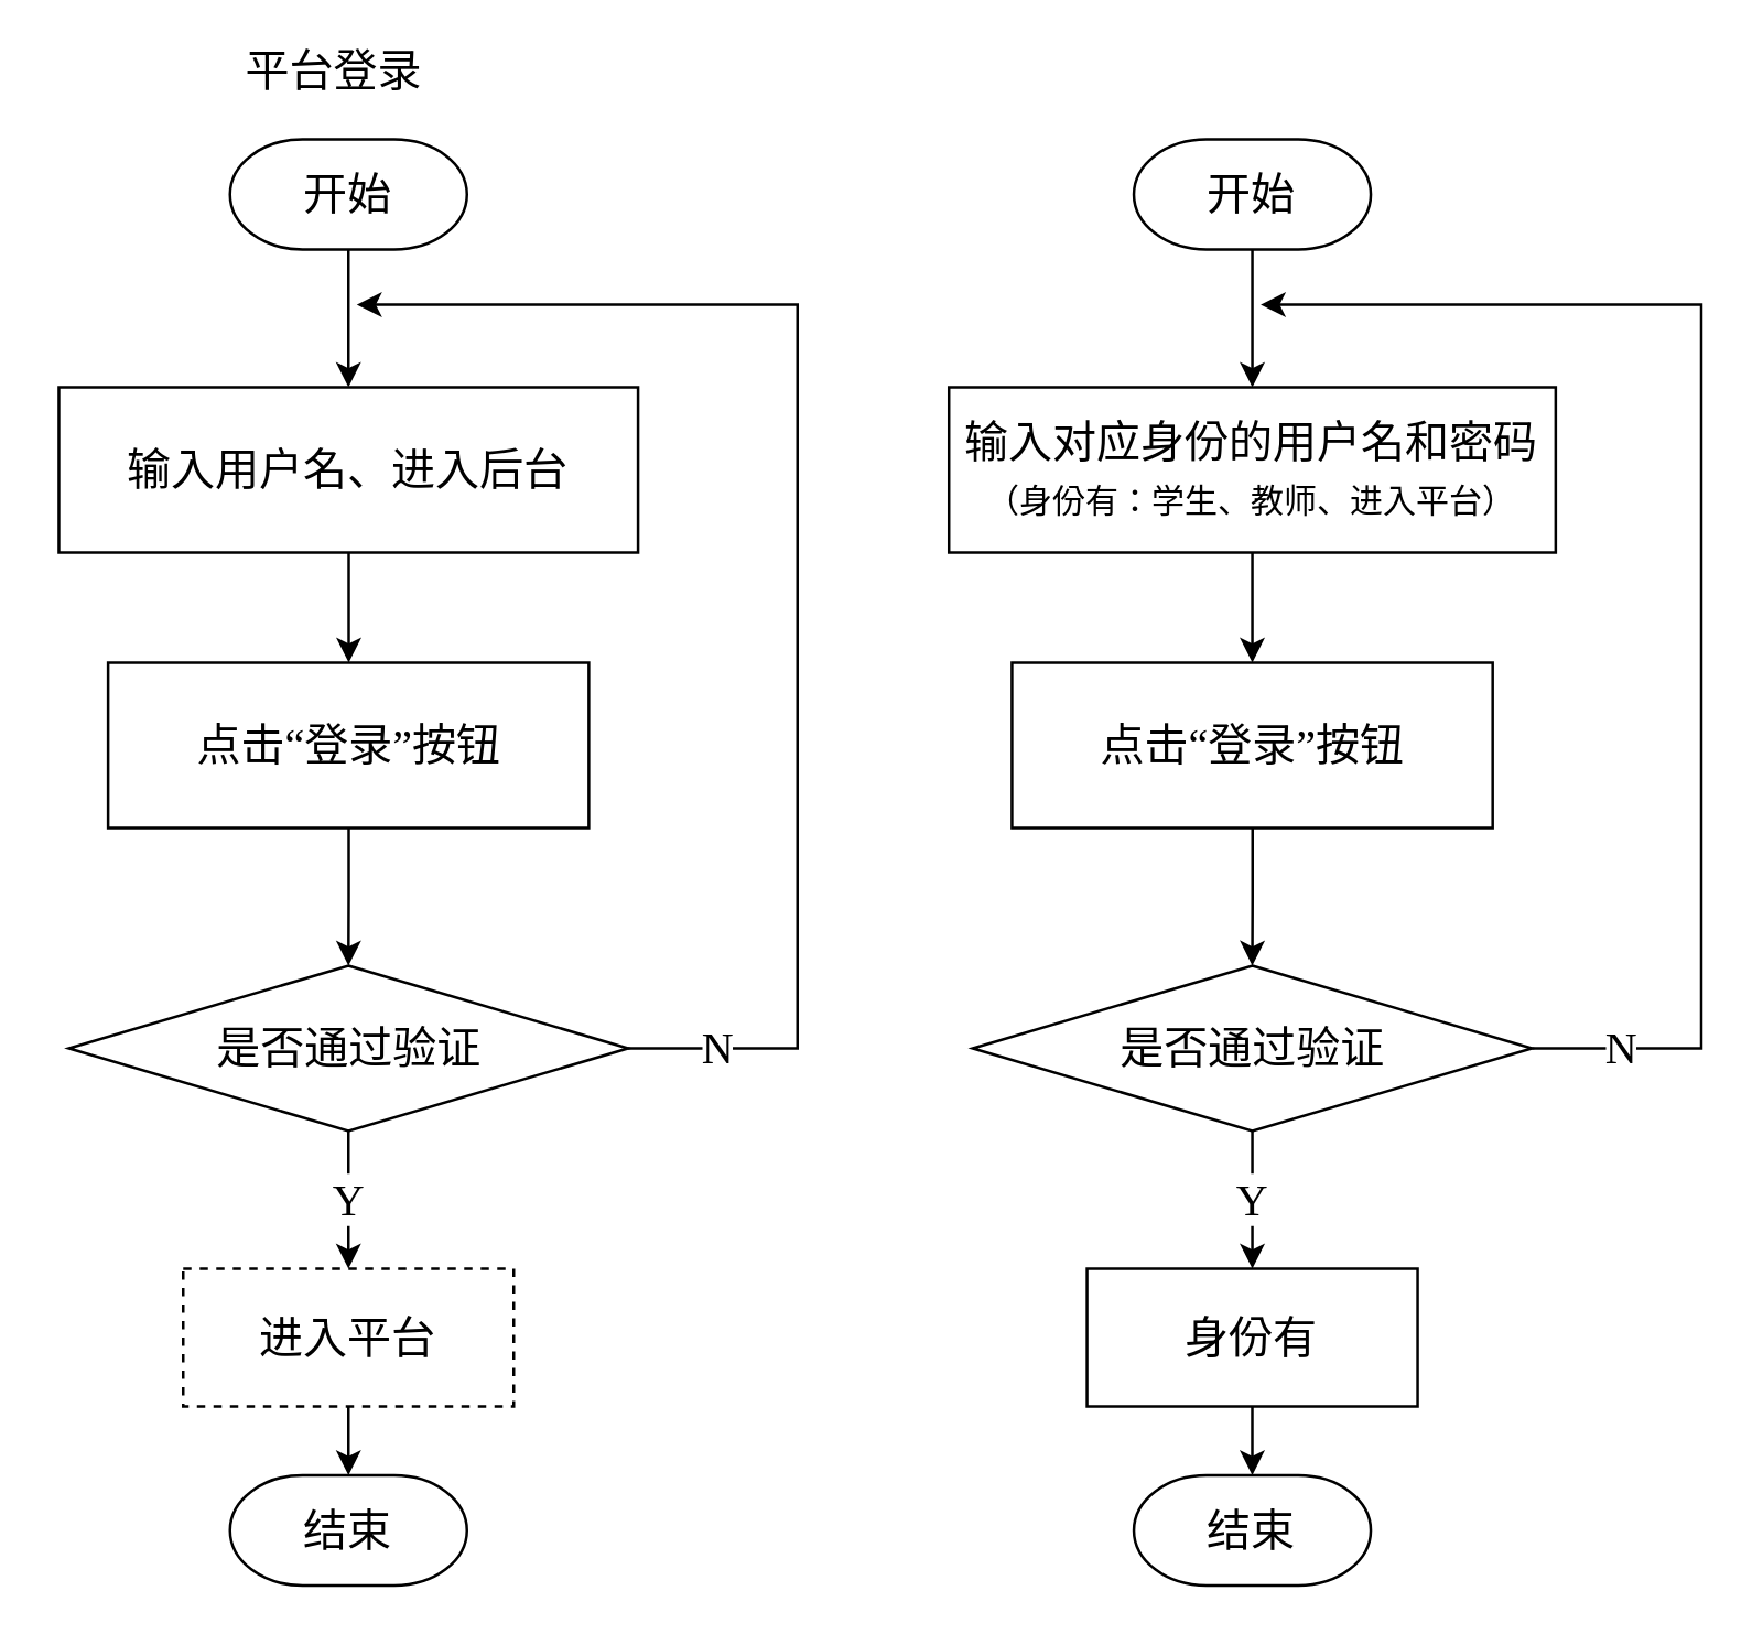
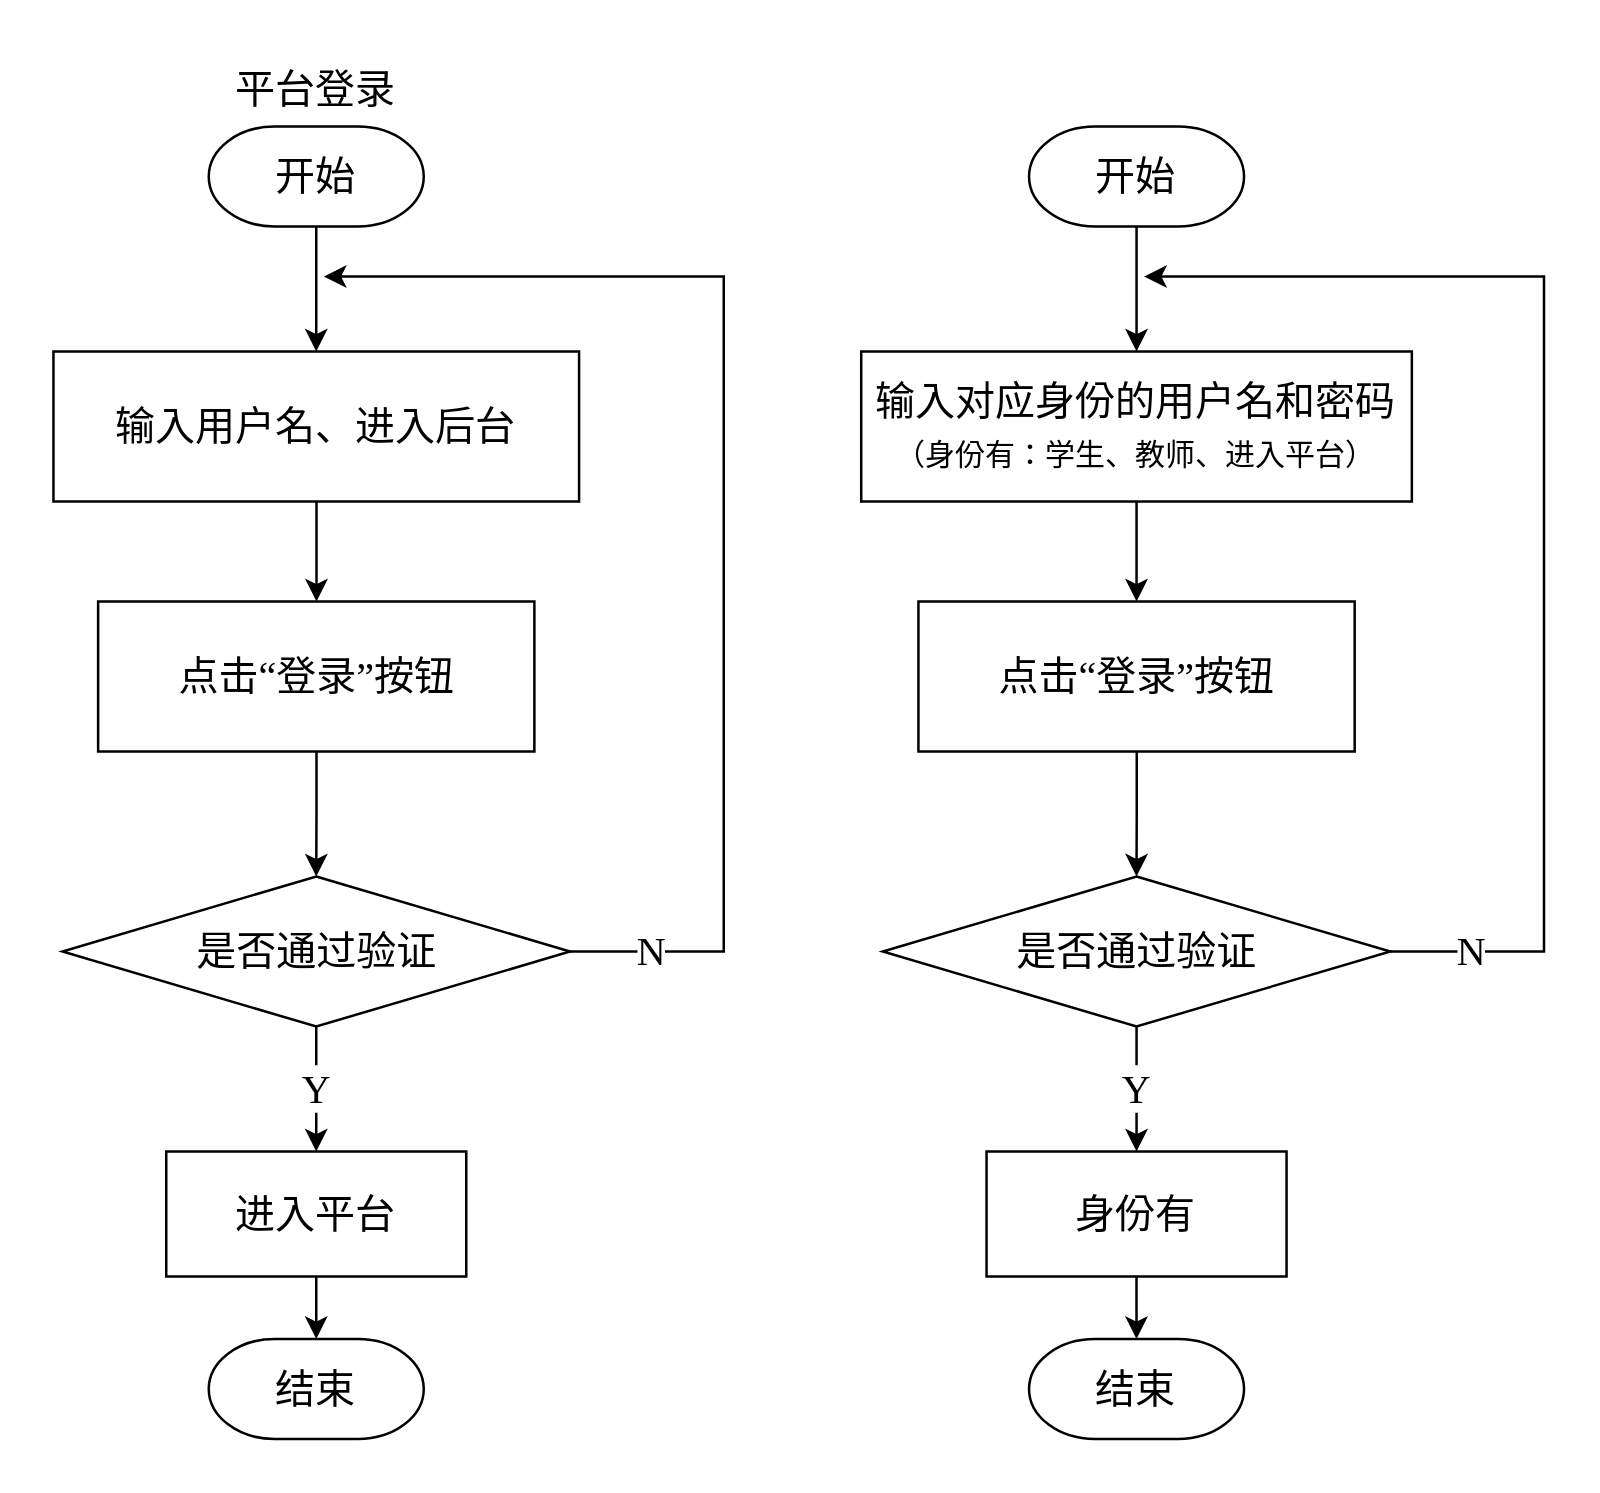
- <mxCell id="14" value="平台登录" style="text;html=1;strokeColor=none;fillColor=none;align=center;verticalAlign=middle;whiteSpace=wrap;rounded=0;sketch=0;fontFamily=宋体;fontSize=16;" vertex="1" parent="1"><mxGeometry x="83" y="10" width="76" height="30" as="geometry" /></mxCell>
+ <mxCell id="14" value="平台登录" style="text;html=1;strokeColor=none;fillColor=none;align=center;verticalAlign=middle;whiteSpace=wrap;rounded=0;sketch=0;fontFamily=宋体;fontSize=16;" vertex="1" parent="1"><mxGeometry x="88" y="20" width="76" height="30" as="geometry" /></mxCell>
- <mxCell id="12" value="进入平台" style="whiteSpace=wrap;html=1;fontSize=16;fontFamily=宋体;rounded=0;sketch=0;strokeWidth=1;dashed=1;" vertex="1" parent="1"><mxGeometry x="66" y="460" width="120" height="50" as="geometry" /></mxCell>
+ <mxCell id="12" value="进入平台" style="whiteSpace=wrap;html=1;fontSize=16;fontFamily=宋体;rounded=0;sketch=0;strokeWidth=1;" vertex="1" parent="1"><mxGeometry x="66" y="460" width="120" height="50" as="geometry" /></mxCell>
